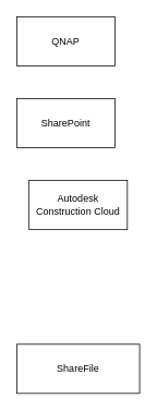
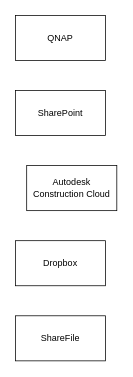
+ <mxCell id="5" value="Dropbox" style="whiteSpace=wrap;html=1;" vertex="1" parent="1"><mxGeometry x="20" y="320" width="120" height="60" as="geometry" /></mxCell>
- <mxCell id="6" value="ShareFile" style="whiteSpace=wrap;html=1;" vertex="1" parent="1"><mxGeometry x="20" y="420" width="150" height="60" as="geometry" /></mxCell>
+ <mxCell id="6" value="ShareFile" style="whiteSpace=wrap;html=1;" vertex="1" parent="1"><mxGeometry x="20" y="420" width="120" height="60" as="geometry" /></mxCell>
